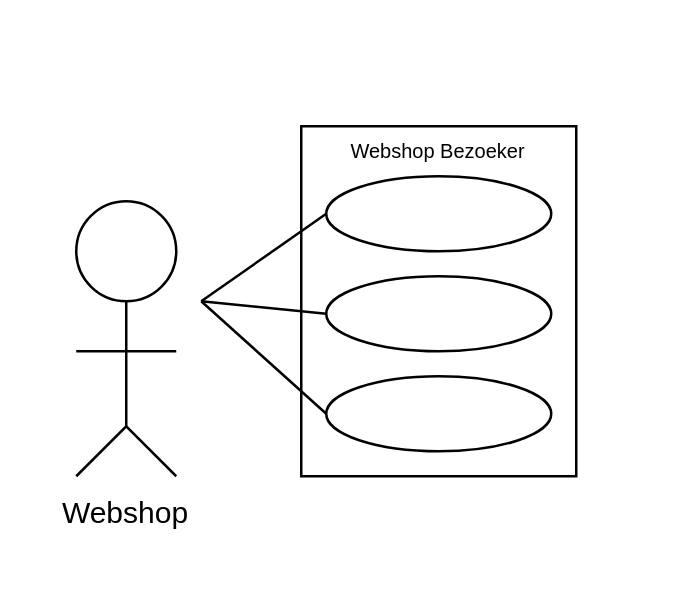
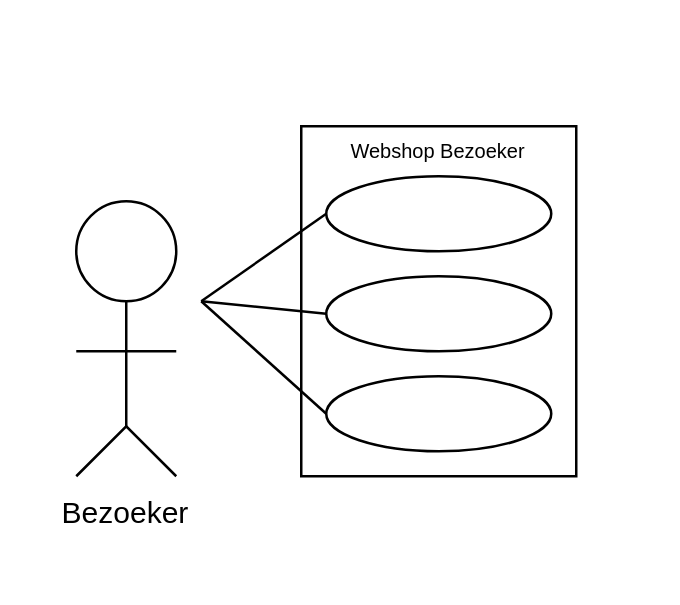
- <mxCell id="11" value="Webshop" style="text;html=1;strokeColor=none;fillColor=none;align=center;verticalAlign=middle;whiteSpace=wrap;rounded=0;" parent="1" vertex="1"><mxGeometry x="20" y="190" width="60" height="30" as="geometry" /></mxCell>
+ <mxCell id="11" value="Bezoeker" style="text;html=1;strokeColor=none;fillColor=none;align=center;verticalAlign=middle;whiteSpace=wrap;rounded=0;" parent="1" vertex="1"><mxGeometry x="20" y="190" width="60" height="30" as="geometry" /></mxCell>
